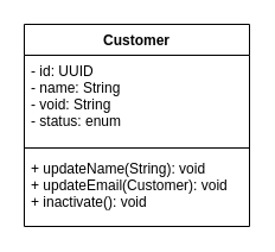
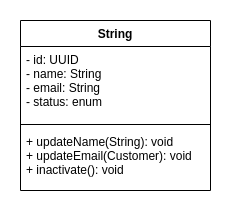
- <mxCell id="2" value="Customer" style="swimlane;fontStyle=1;align=center;verticalAlign=top;childLayout=stackLayout;horizontal=1;startSize=26;horizontalStack=0;resizeParent=1;resizeParentMax=0;resizeLast=0;collapsible=1;marginBottom=0;hachureGap=4;pointerEvents=0;" vertex="1" parent="1"><mxGeometry x="20" y="20" width="190" height="170" as="geometry"><mxRectangle x="320" y="200" width="70" height="26" as="alternateBounds" /></mxGeometry></mxCell>
+ <mxCell id="2" value="String" style="swimlane;fontStyle=1;align=center;verticalAlign=top;childLayout=stackLayout;horizontal=1;startSize=26;horizontalStack=0;resizeParent=1;resizeParentMax=0;resizeLast=0;collapsible=1;marginBottom=0;hachureGap=4;pointerEvents=0;" vertex="1" parent="1"><mxGeometry x="20" y="20" width="190" height="170" as="geometry"><mxRectangle x="320" y="200" width="70" height="26" as="alternateBounds" /></mxGeometry></mxCell>
- <mxCell id="3" value="- id: UUID&#10;- name: String&#10;- void: String&#10;- status: enum" style="text;strokeColor=none;fillColor=none;align=left;verticalAlign=top;spacingLeft=4;spacingRight=4;overflow=hidden;rotatable=0;points=[[0,0.5],[1,0.5]];portConstraint=eastwest;" vertex="1" parent="2"><mxGeometry y="26" width="190" height="74" as="geometry" /></mxCell>
+ <mxCell id="3" value="- id: UUID&#10;- name: String&#10;- email: String&#10;- status: enum" style="text;strokeColor=none;fillColor=none;align=left;verticalAlign=top;spacingLeft=4;spacingRight=4;overflow=hidden;rotatable=0;points=[[0,0.5],[1,0.5]];portConstraint=eastwest;" vertex="1" parent="2"><mxGeometry y="26" width="190" height="74" as="geometry" /></mxCell>
